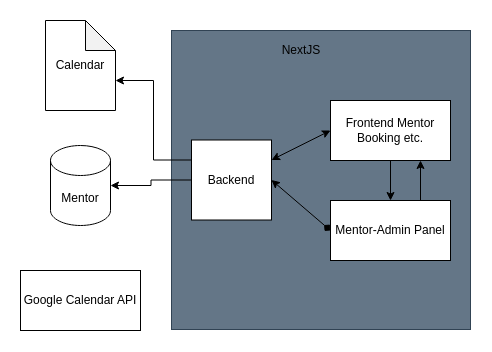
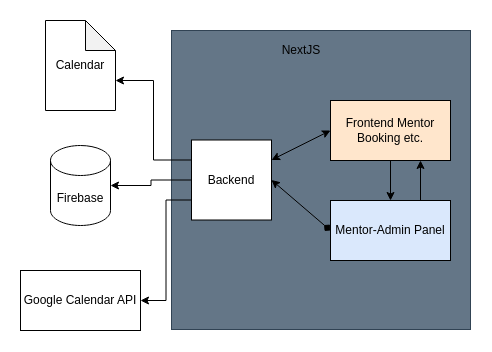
- <mxCell id="4" value="Frontend Mentor Booking etc." style="rounded=0;whiteSpace=wrap;html=1;" vertex="1" parent="1"><mxGeometry x="330" y="100" width="120" height="60" as="geometry" /></mxCell>
+ <mxCell id="4" value="Frontend Mentor Booking etc." style="rounded=0;whiteSpace=wrap;html=1;fillColor=#ffe6cc;" vertex="1" parent="1"><mxGeometry x="330" y="100" width="120" height="60" as="geometry" /></mxCell>
- <mxCell id="13" value="Mentor" style="shape=cylinder3;whiteSpace=wrap;html=1;boundedLbl=1;backgroundOutline=1;size=15;" vertex="1" parent="1"><mxGeometry x="50" y="145" width="60" height="80" as="geometry" /></mxCell>
+ <mxCell id="13" value="Firebase" style="shape=cylinder3;whiteSpace=wrap;html=1;boundedLbl=1;backgroundOutline=1;size=15;" vertex="1" parent="1"><mxGeometry x="50" y="145" width="60" height="80" as="geometry" /></mxCell>
- <mxCell id="6" value="Mentor-Admin Panel" style="rounded=0;whiteSpace=wrap;html=1;" vertex="1" parent="1"><mxGeometry x="330" y="200" width="120" height="60" as="geometry" /></mxCell>
+ <mxCell id="6" value="Mentor-Admin Panel" style="rounded=0;whiteSpace=wrap;html=1;fillColor=#dae8fc;" vertex="1" parent="1"><mxGeometry x="330" y="200" width="120" height="60" as="geometry" /></mxCell>
+ <mxCell id="9" style="edgeStyle=orthogonalEdgeStyle;rounded=0;orthogonalLoop=1;jettySize=auto;html=1;exitX=0;exitY=0.75;exitDx=0;exitDy=0;entryX=1;entryY=0.5;entryDx=0;entryDy=0;" edge="1" parent="1" source="10" target="15"><mxGeometry relative="1" as="geometry" /></mxCell>
